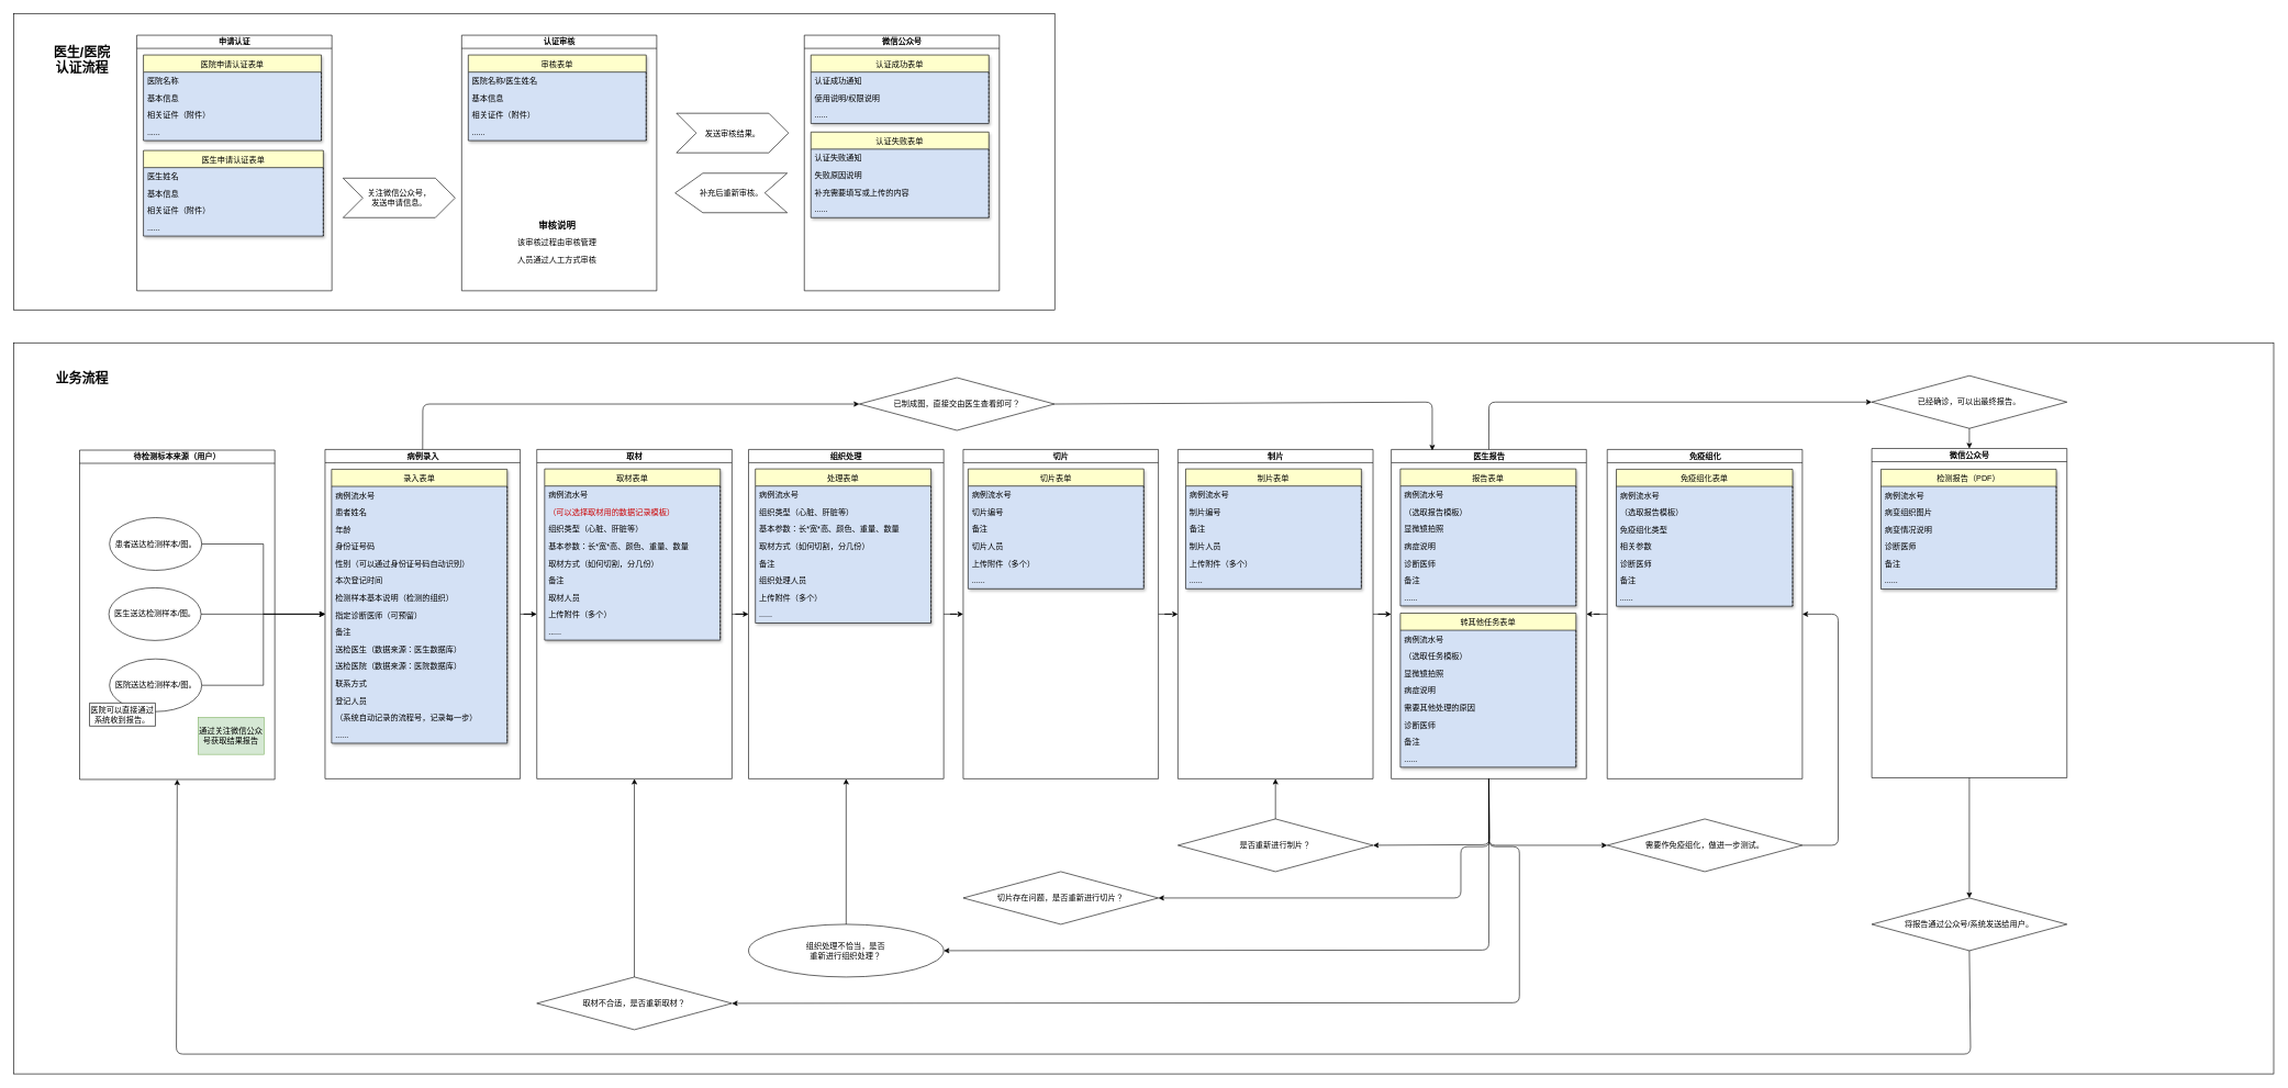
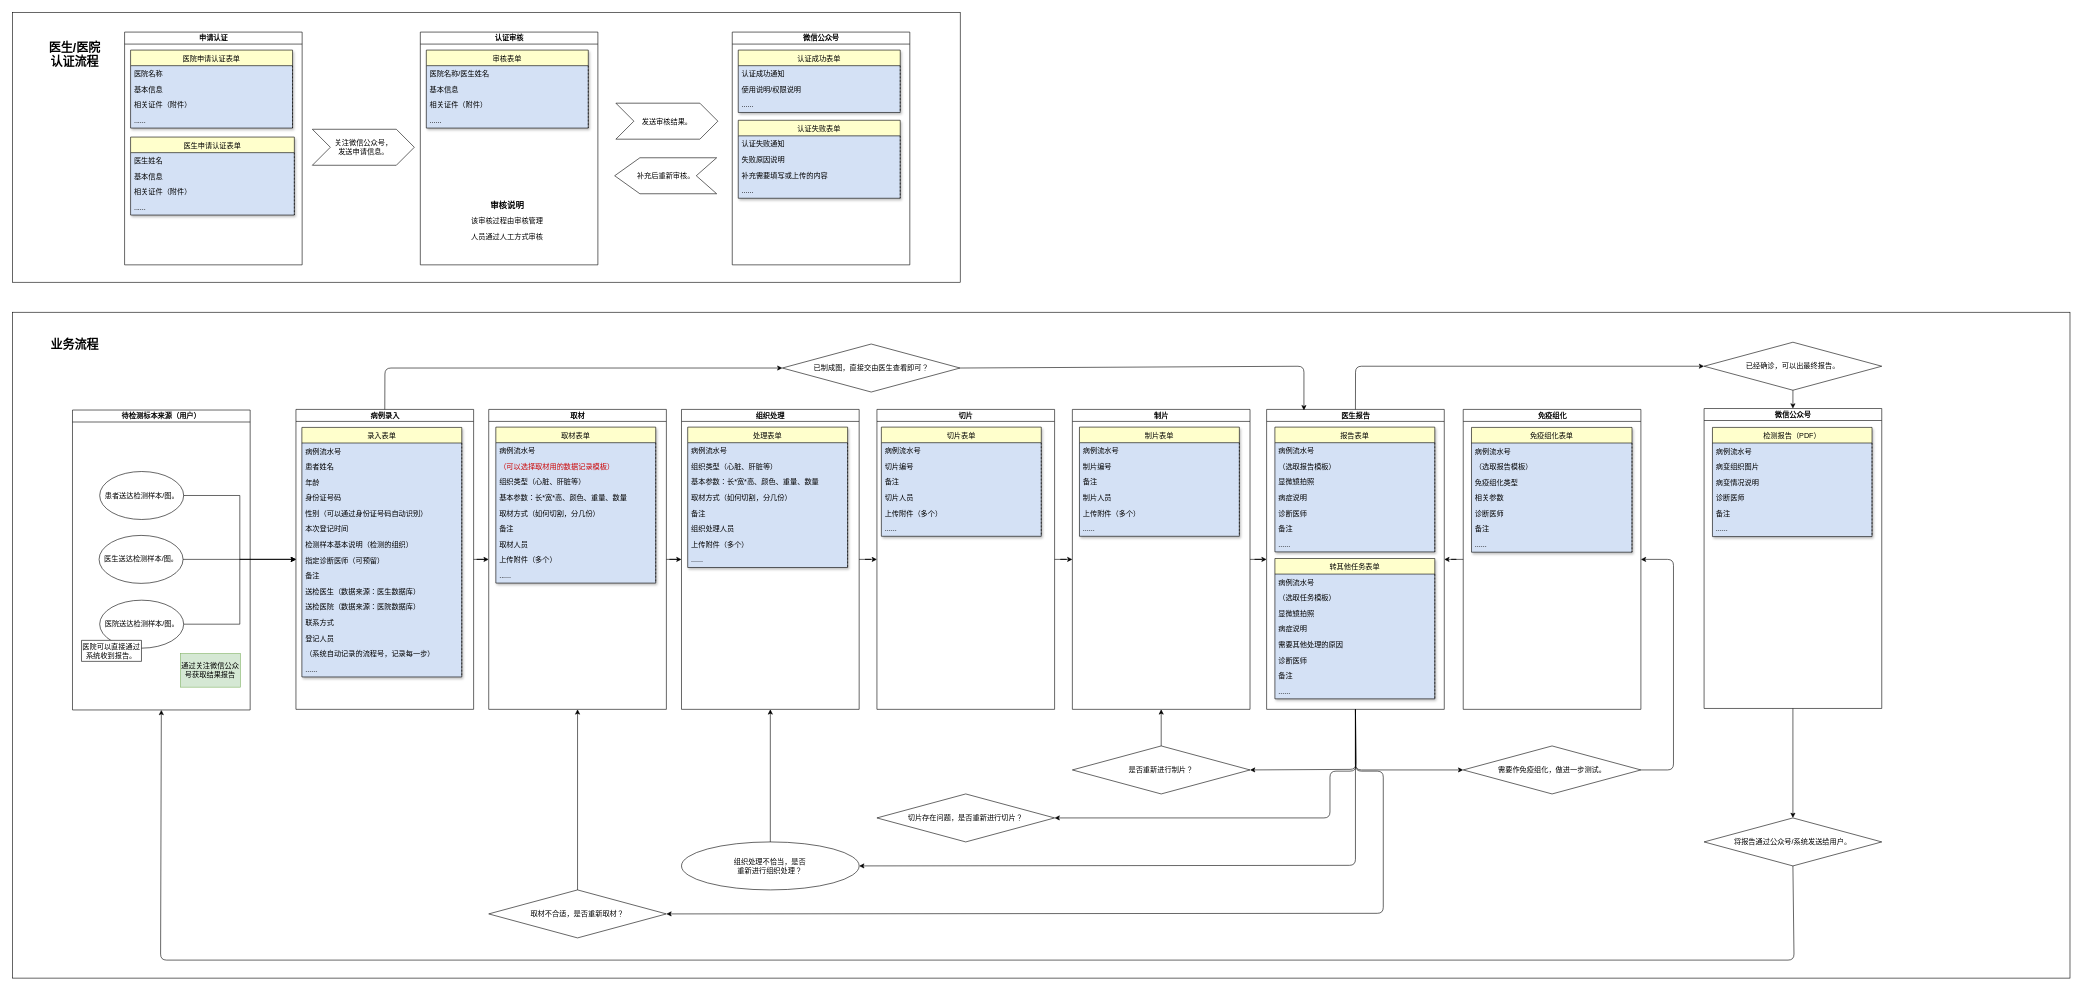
- <mxCell id="144" value="&lt;div&gt;关注微信公众号，&lt;/div&gt;&lt;div&gt;发送申请信息。&lt;/div&gt;" style="html=1;shadow=0;dashed=0;align=center;verticalAlign=middle;shape=mxgraph.arrows2.arrow;dy=0;dx=30;notch=30;comic=0;" vertex="1" parent="1"><mxGeometry x="520" y="270" width="170" height="60" as="geometry" /></mxCell>
+ <mxCell id="144" value="&lt;div&gt;关注微信公众号，&lt;/div&gt;&lt;div&gt;发送申请信息。&lt;/div&gt;" style="html=1;shadow=0;dashed=0;align=center;verticalAlign=middle;shape=mxgraph.arrows2.arrow;dy=0;dx=30;notch=30;comic=0;" vertex="1" parent="1"><mxGeometry x="520" y="215" width="170" height="60" as="geometry" /></mxCell>
